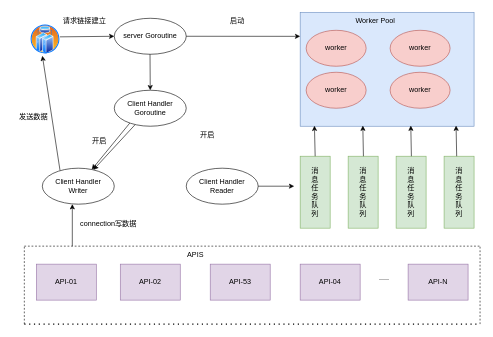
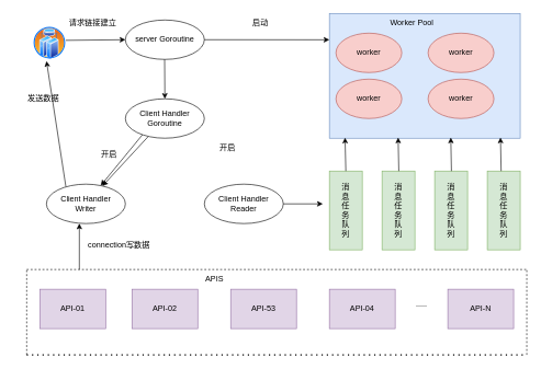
- <mxCell id="36" value="发送数据" style="text;html=1;align=center;verticalAlign=middle;resizable=0;points=[];autosize=1;strokeColor=none;fillColor=none;" parent="1" vertex="1"><mxGeometry x="20" y="180" width="70" height="30" as="geometry" /></mxCell>
+ <mxCell id="36" value="发送数据" style="text;html=1;align=center;verticalAlign=middle;resizable=0;points=[];autosize=1;strokeColor=none;fillColor=none;" parent="1" vertex="1"><mxGeometry x="30" y="135" width="70" height="30" as="geometry" /></mxCell>
